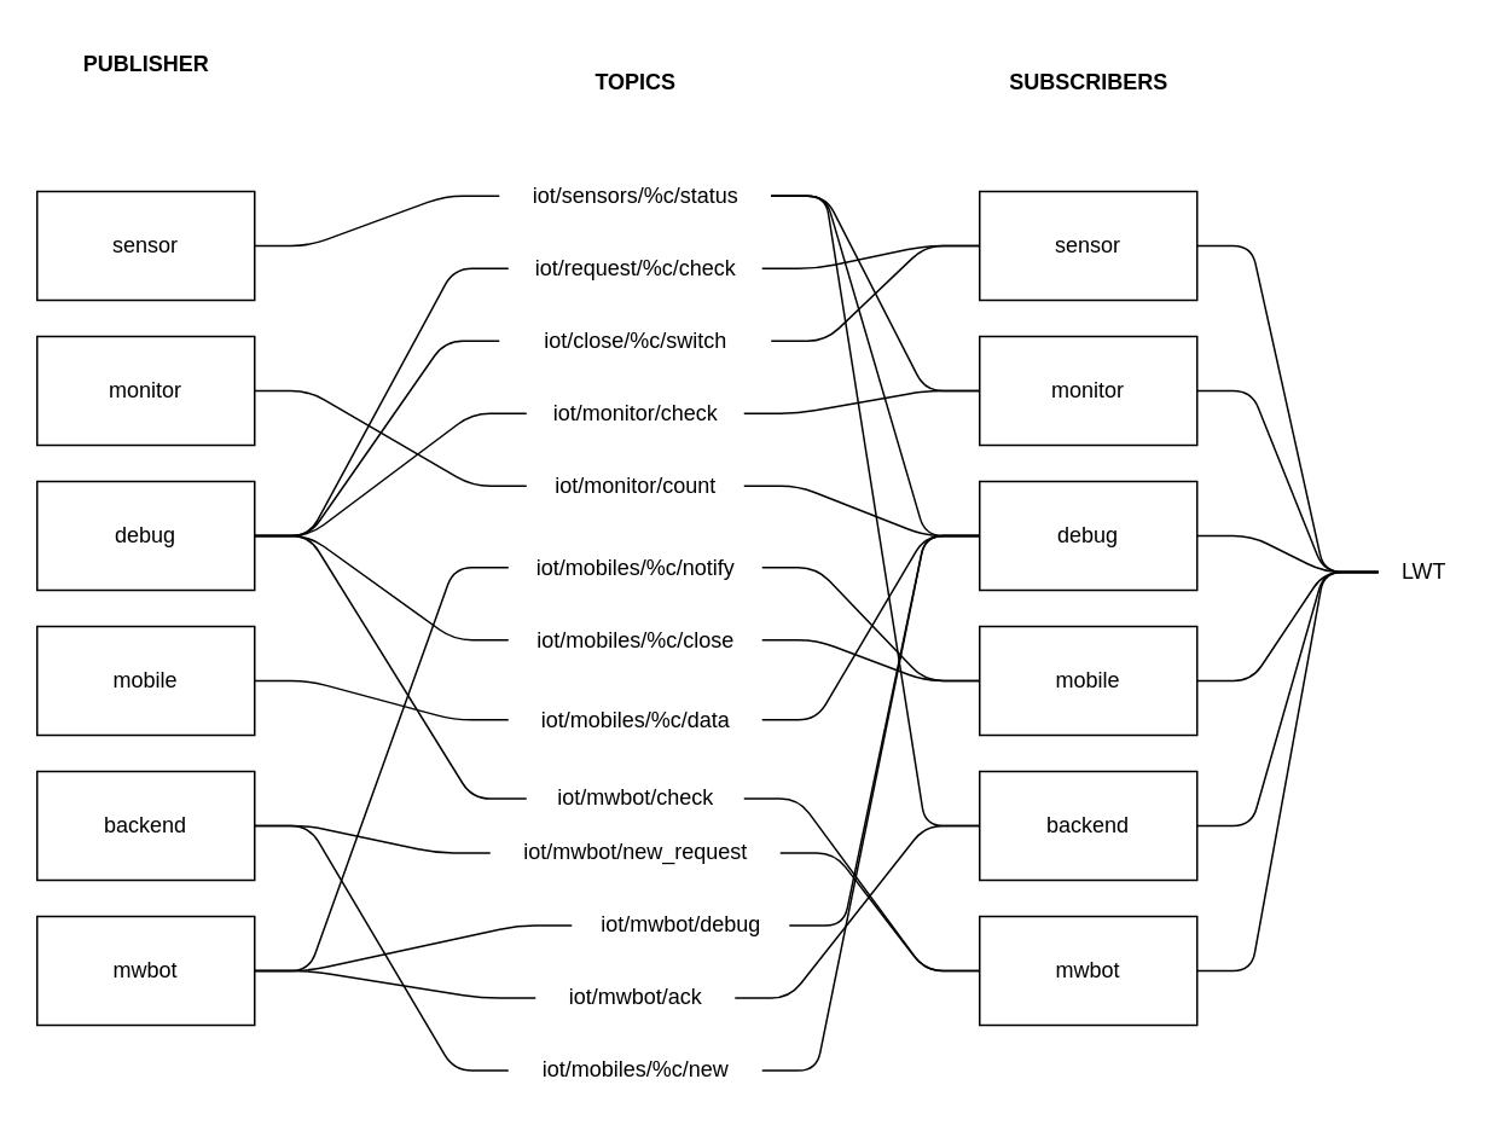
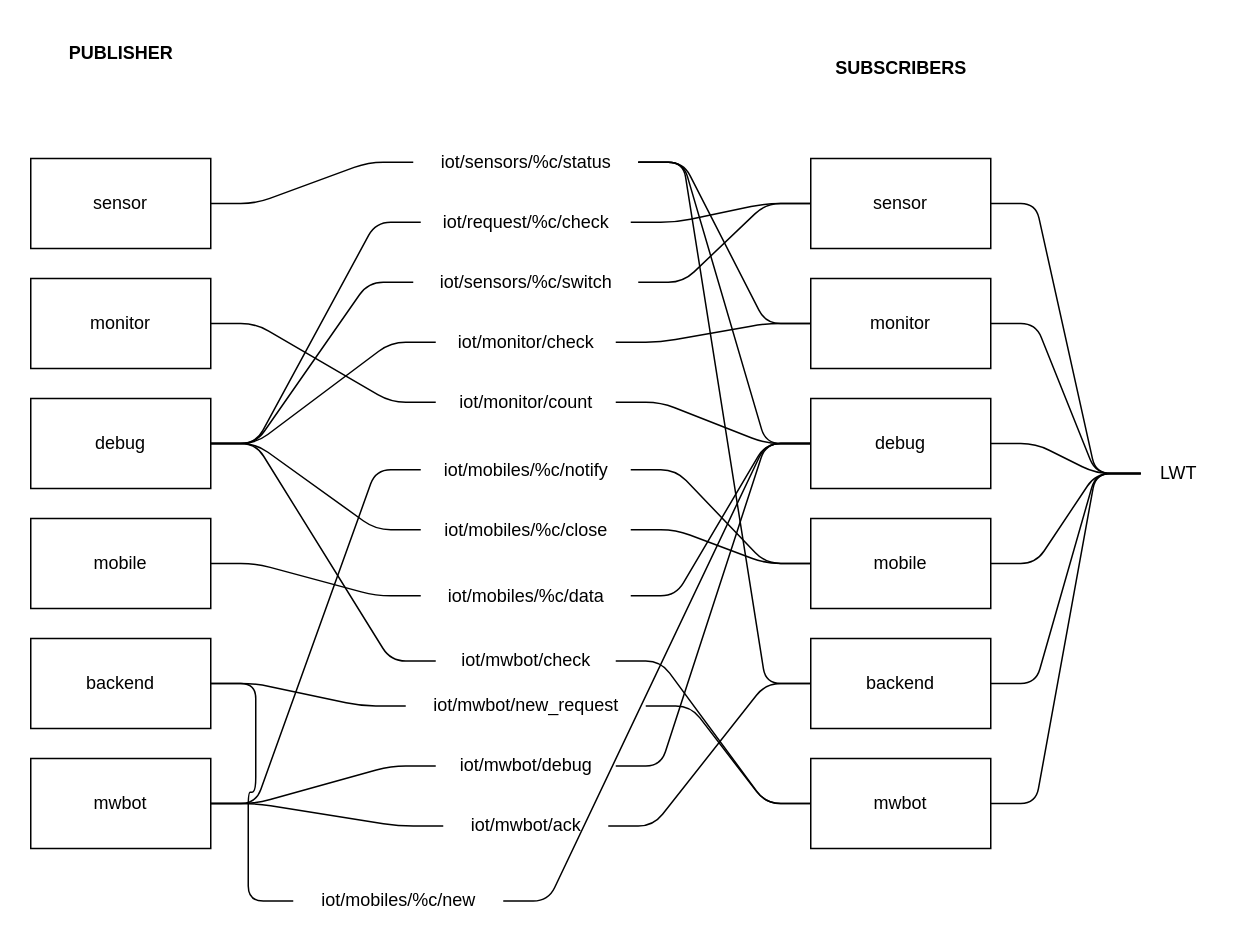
- <mxCell id="56" value="&lt;b&gt;TOPICS&lt;/b&gt;" style="text;html=1;align=center;verticalAlign=middle;resizable=0;points=[];autosize=1;strokeColor=none;fillColor=none;" parent="1" vertex="1"><mxGeometry x="315" y="30" width="70" height="30" as="geometry" /></mxCell>
- <mxCell id="22" value="iot/close/%c/switch" style="text;html=1;align=center;verticalAlign=middle;resizable=0;points=[];autosize=1;strokeColor=none;fillColor=none;" parent="1" vertex="1"><mxGeometry x="275" y="172.5" width="150" height="30" as="geometry" /></mxCell>
+ <mxCell id="22" value="iot/sensors/%c/switch" style="text;html=1;align=center;verticalAlign=middle;resizable=0;points=[];autosize=1;strokeColor=none;fillColor=none;" parent="1" vertex="1"><mxGeometry x="275" y="172.5" width="150" height="30" as="geometry" /></mxCell>
- <mxCell id="40" value="iot/mwbot/debug" style="text;html=1;align=center;verticalAlign=middle;resizable=0;points=[];autosize=1;strokeColor=none;fillColor=none;" parent="1" vertex="1"><mxGeometry x="315" y="495" width="120" height="30" as="geometry" /></mxCell>
+ <mxCell id="40" value="iot/mwbot/debug" style="text;html=1;align=center;verticalAlign=middle;resizable=0;points=[];autosize=1;strokeColor=none;fillColor=none;" parent="1" vertex="1"><mxGeometry x="290" y="495" width="120" height="30" as="geometry" /></mxCell>
- <mxCell id="63" value="iot/mobiles/%c/new" style="text;html=1;align=center;verticalAlign=middle;resizable=0;points=[];autosize=1;strokeColor=none;fillColor=none;" parent="1" vertex="1"><mxGeometry x="280" y="575" width="140" height="30" as="geometry" /></mxCell>
+ <mxCell id="63" value="iot/mobiles/%c/new" style="text;html=1;align=center;verticalAlign=middle;resizable=0;points=[];autosize=1;strokeColor=none;fillColor=none;" parent="1" vertex="1"><mxGeometry x="195" y="585" width="140" height="30" as="geometry" /></mxCell>
